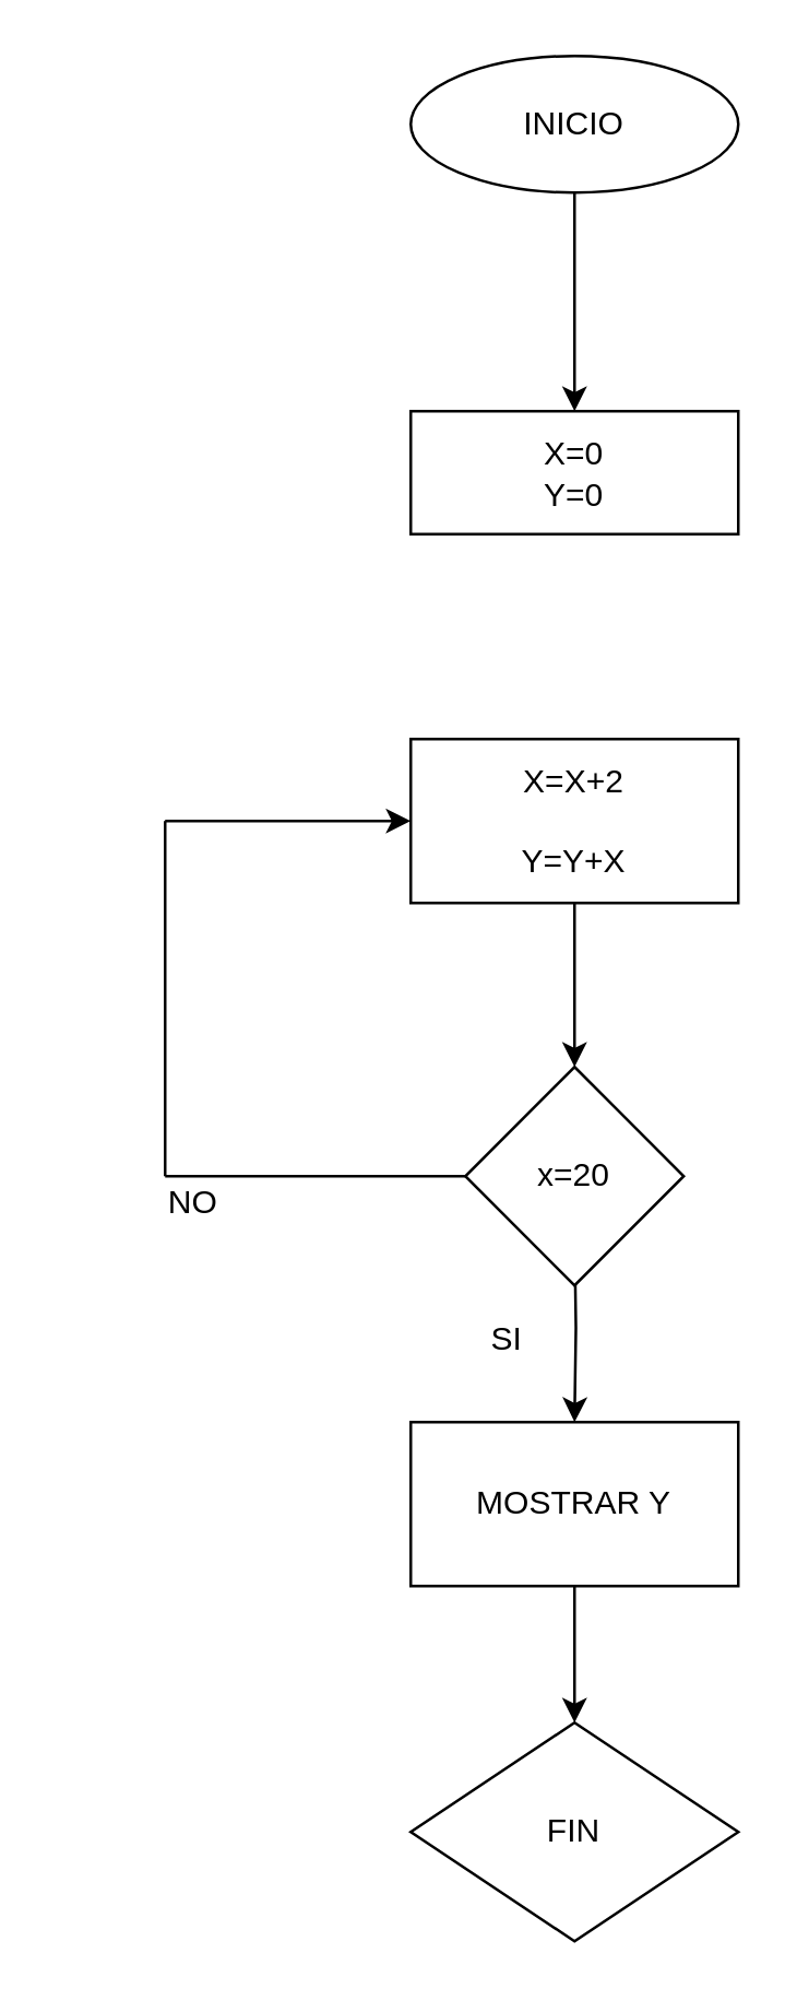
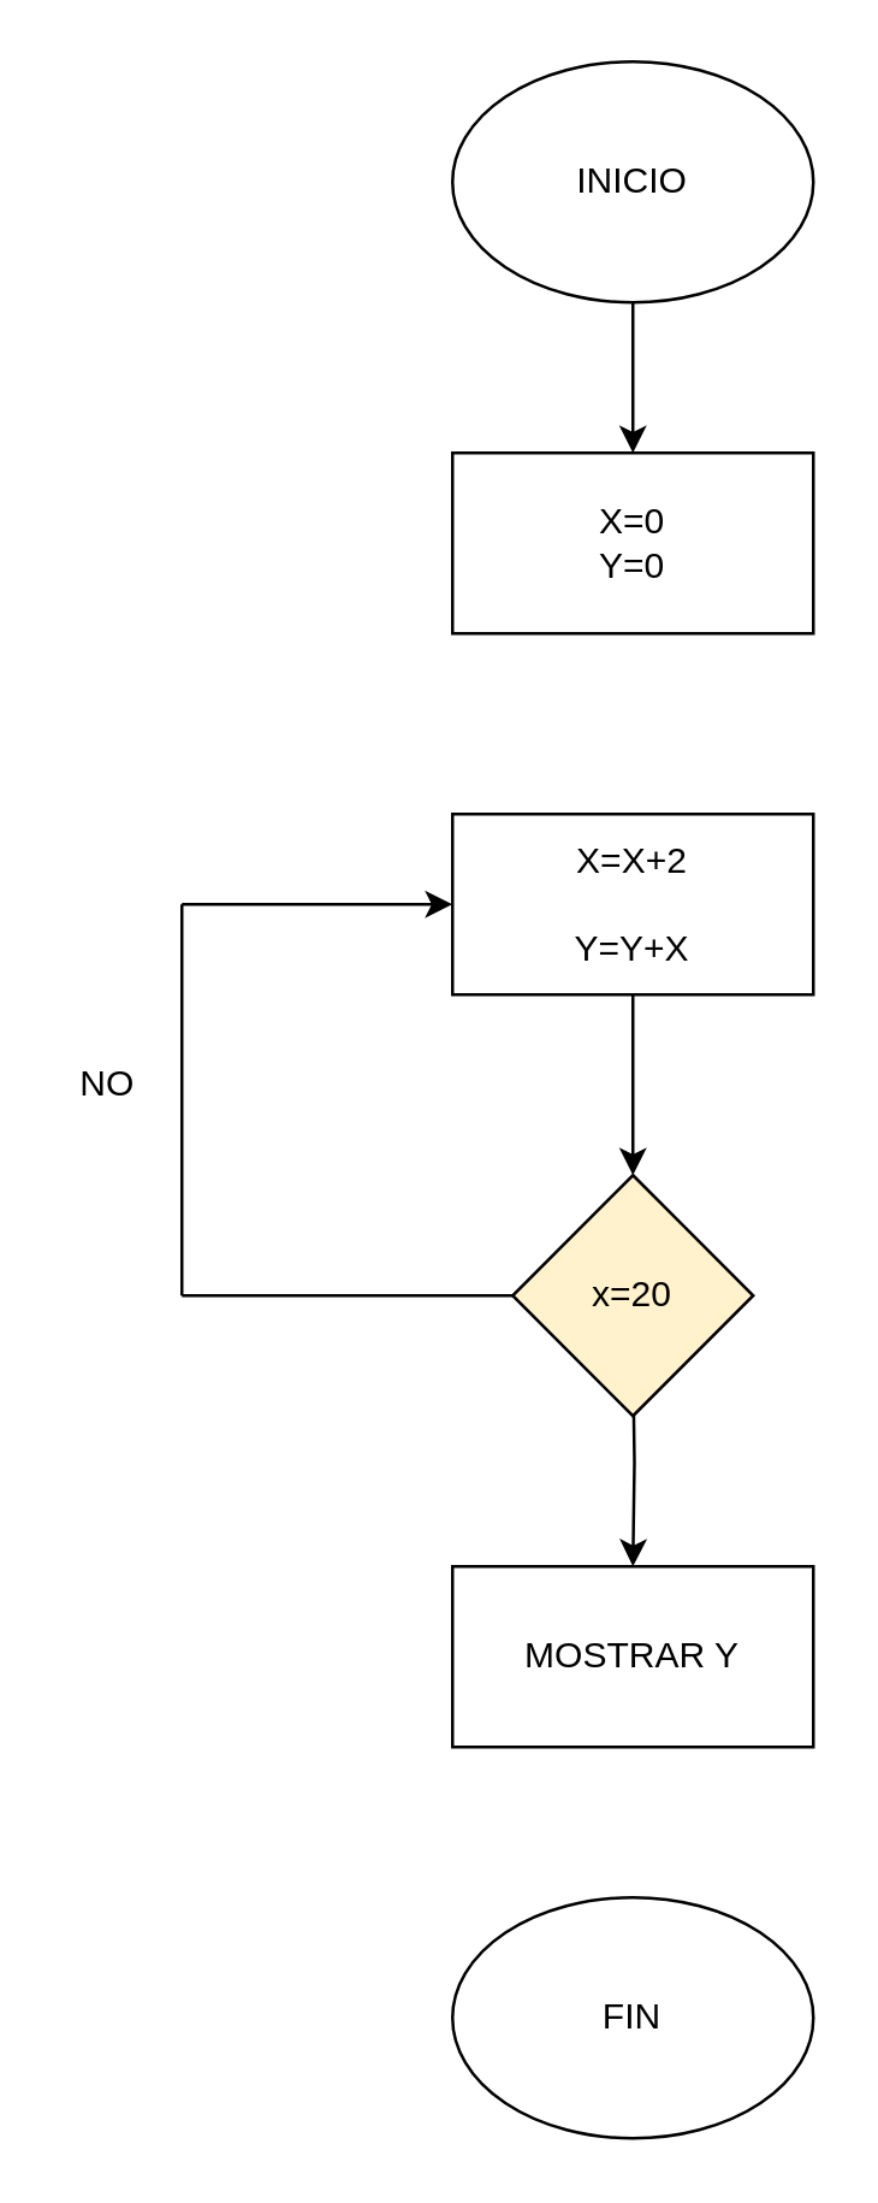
- <mxCell id="3" value="INICIO" style="ellipse;whiteSpace=wrap;html=1;" parent="1" vertex="1"><mxGeometry x="150" y="20" width="120" height="50" as="geometry" /></mxCell>
+ <mxCell id="3" value="INICIO" style="ellipse;whiteSpace=wrap;html=1;" parent="1" vertex="1"><mxGeometry x="150" y="20" width="120" height="80" as="geometry" /></mxCell>
- <mxCell id="4" value="&lt;div&gt;X=0&lt;/div&gt;&lt;div&gt;Y=0&lt;/div&gt;" style="rounded=0;whiteSpace=wrap;html=1;" parent="1" vertex="1"><mxGeometry x="150" y="150" width="120" height="45" as="geometry" /></mxCell>
+ <mxCell id="4" value="&lt;div&gt;X=0&lt;/div&gt;&lt;div&gt;Y=0&lt;/div&gt;" style="rounded=0;whiteSpace=wrap;html=1;" parent="1" vertex="1"><mxGeometry x="150" y="150" width="120" height="60" as="geometry" /></mxCell>
- <mxCell id="10" value="x=20" style="rhombus;whiteSpace=wrap;html=1;" vertex="1" parent="1"><mxGeometry x="170" y="390" width="80" height="80" as="geometry" /></mxCell>
+ <mxCell id="10" value="x=20" style="rhombus;whiteSpace=wrap;html=1;fillColor=#fff2cc;" vertex="1" parent="1"><mxGeometry x="170" y="390" width="80" height="80" as="geometry" /></mxCell>
- <mxCell id="16" value="NO" style="text;html=1;align=center;verticalAlign=middle;resizable=0;points=[];autosize=1;strokeColor=none;fillColor=none;" vertex="1" parent="1"><mxGeometry x="55" y="430" width="30" height="20" as="geometry" /></mxCell>
+ <mxCell id="16" value="NO" style="text;html=1;align=center;verticalAlign=middle;resizable=0;points=[];autosize=1;strokeColor=none;fillColor=none;" vertex="1" parent="1"><mxGeometry x="20" y="350" width="30" height="20" as="geometry" /></mxCell>
- <mxCell id="12" value="SI" style="text;html=1;align=center;verticalAlign=middle;resizable=0;points=[];autosize=1;strokeColor=none;fillColor=none;" vertex="1" parent="1"><mxGeometry x="170" y="480" width="30" height="20" as="geometry" /></mxCell>
- <mxCell id="7" style="edgeStyle=orthogonalEdgeStyle;rounded=0;orthogonalLoop=1;jettySize=auto;html=1;exitX=0.5;exitY=1;exitDx=0;exitDy=0;entryX=0.5;entryY=0;entryDx=0;entryDy=0;" parent="1" source="8" target="9" edge="1"><mxGeometry relative="1" as="geometry" /></mxCell>
- <mxCell id="9" value="FIN" style="rhombus;whiteSpace=wrap;html=1;" parent="1" vertex="1"><mxGeometry x="150" y="630" width="120" height="80" as="geometry" /></mxCell>
+ <mxCell id="9" value="FIN" style="ellipse;whiteSpace=wrap;html=1;" parent="1" vertex="1"><mxGeometry x="150" y="630" width="120" height="80" as="geometry" /></mxCell>
